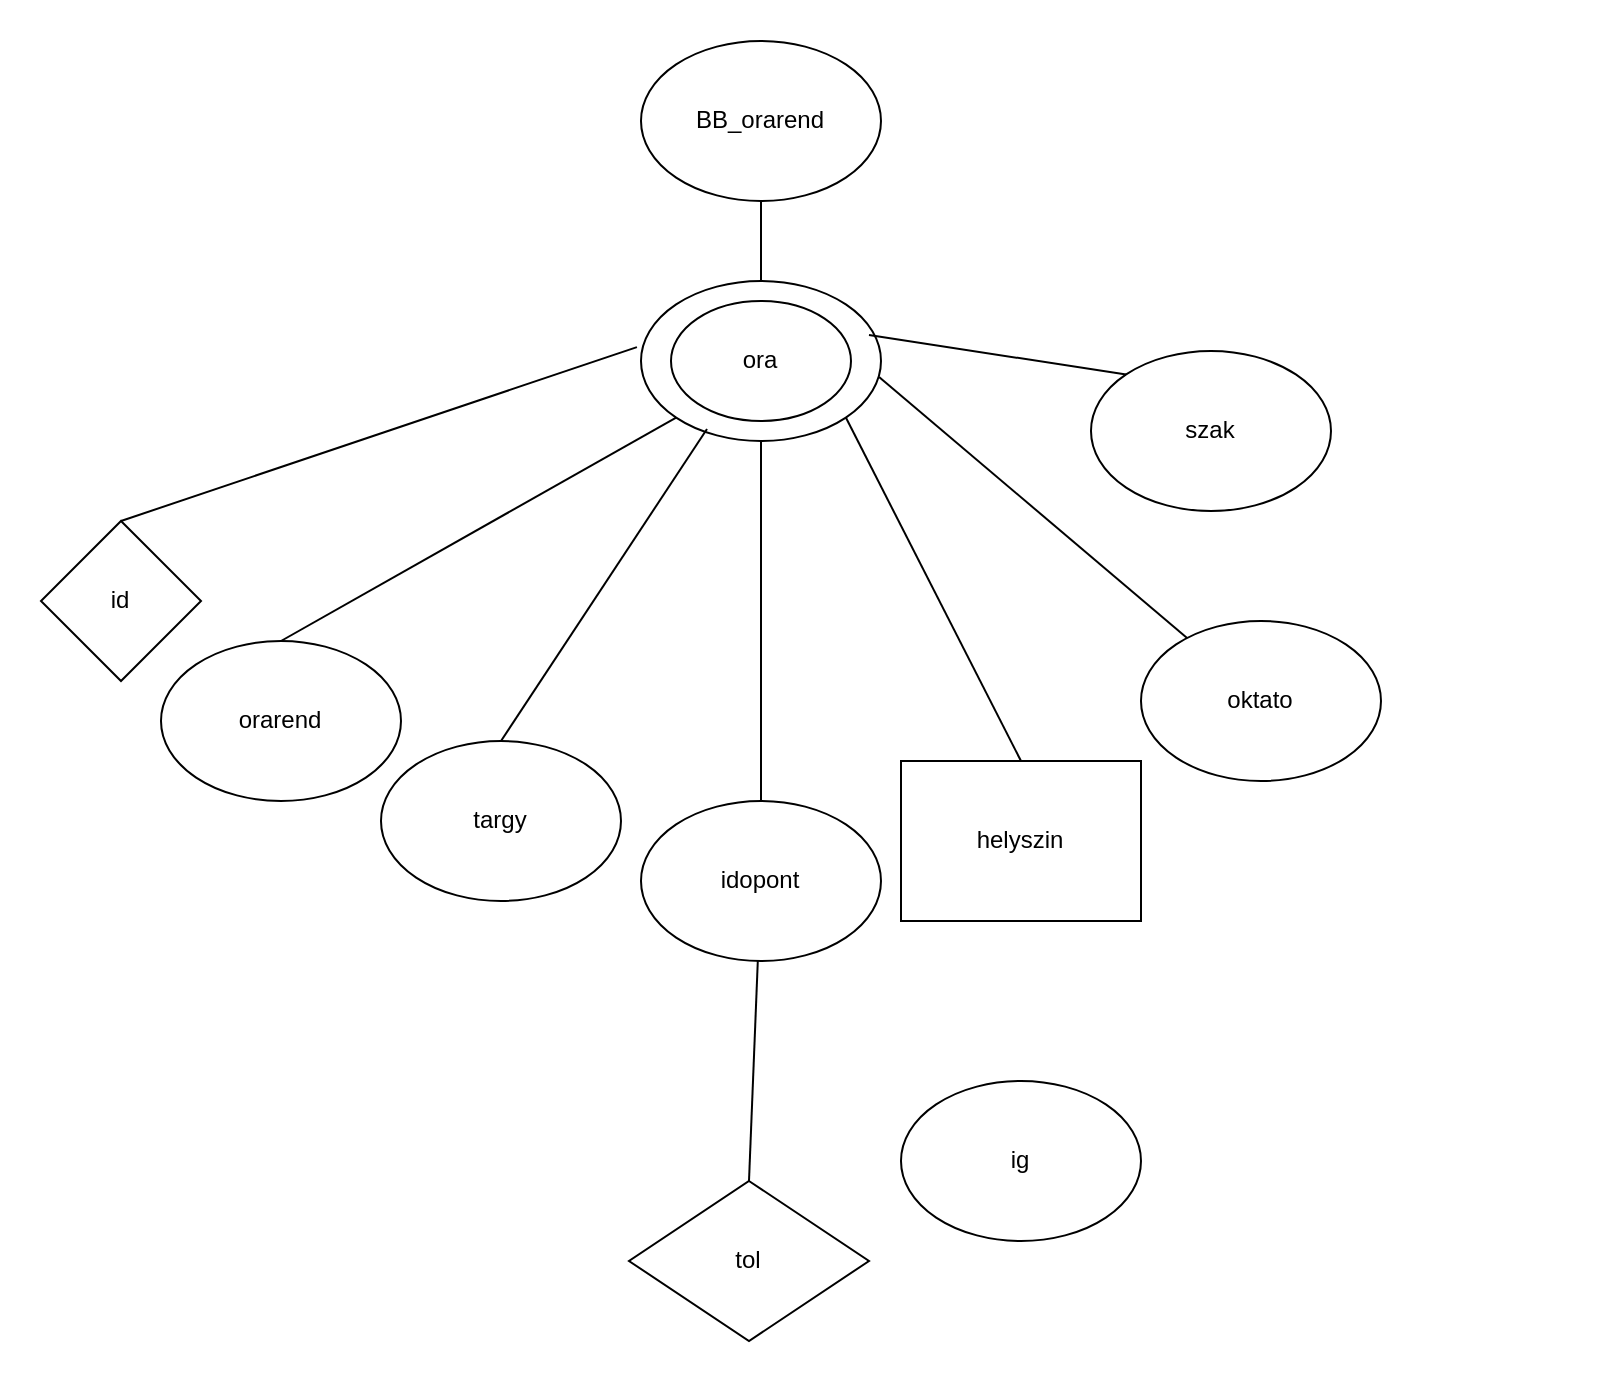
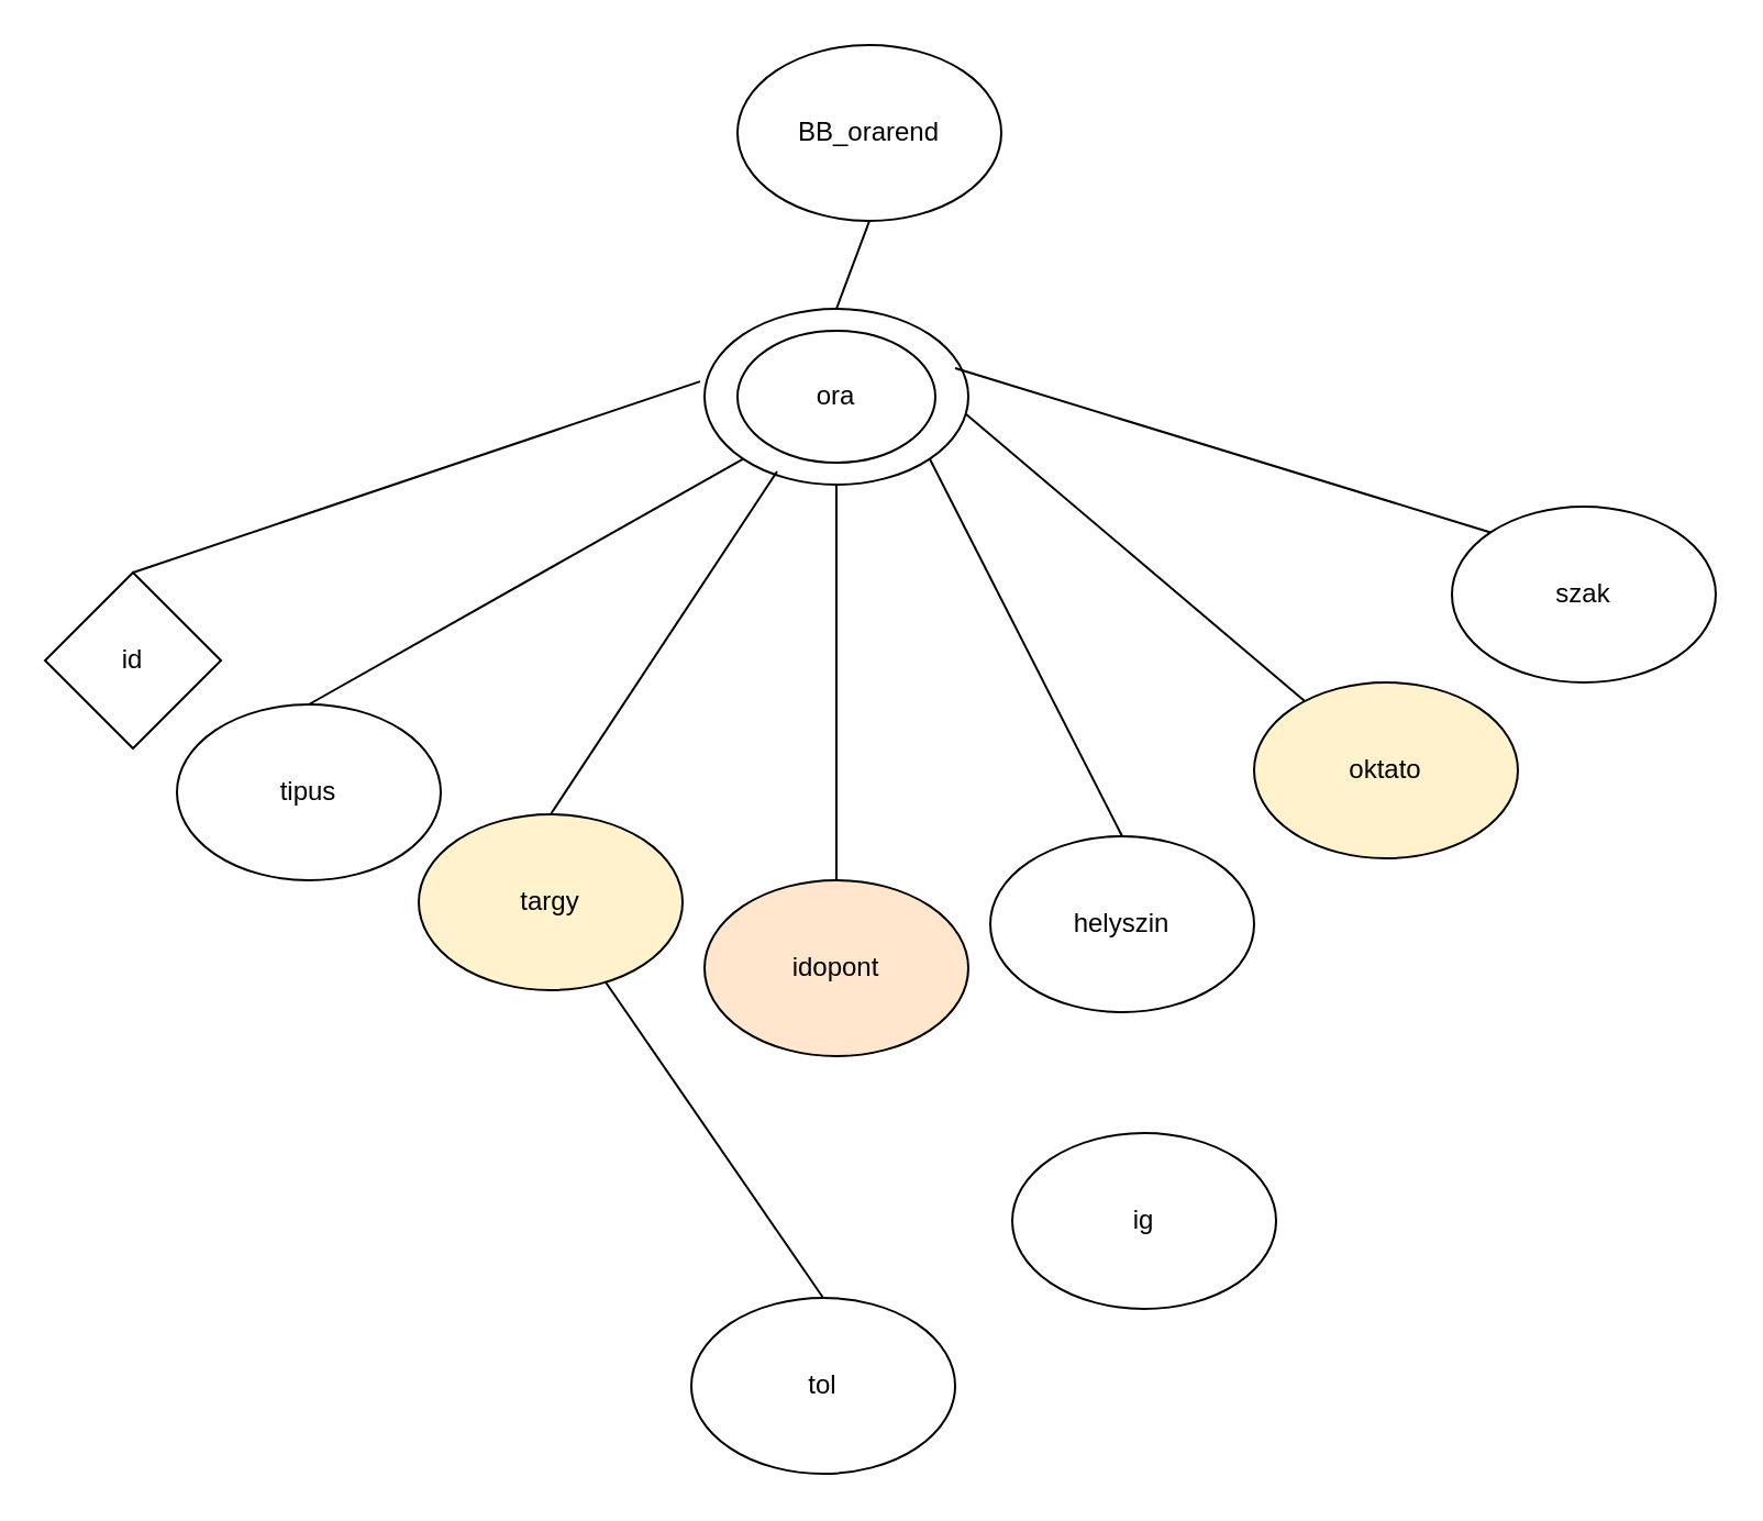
- <mxCell id="2" value="BB_orarend" style="ellipse;whiteSpace=wrap;html=1;" vertex="1" parent="1"><mxGeometry x="320" y="20" width="120" height="80" as="geometry" /></mxCell>
+ <mxCell id="2" value="BB_orarend" style="ellipse;whiteSpace=wrap;html=1;" vertex="1" parent="1"><mxGeometry x="335" y="20" width="120" height="80" as="geometry" /></mxCell>
- <mxCell id="8" value="szak" style="ellipse;whiteSpace=wrap;html=1;" vertex="1" parent="1"><mxGeometry x="545" y="175" width="120" height="80" as="geometry" /></mxCell>
+ <mxCell id="8" value="szak" style="ellipse;whiteSpace=wrap;html=1;" vertex="1" parent="1"><mxGeometry x="660" y="230" width="120" height="80" as="geometry" /></mxCell>
- <mxCell id="7" value="oktato" style="ellipse;whiteSpace=wrap;html=1;" vertex="1" parent="1"><mxGeometry x="570" y="310" width="120" height="80" as="geometry" /></mxCell>
+ <mxCell id="7" value="oktato" style="ellipse;whiteSpace=wrap;html=1;fillColor=#fff2cc;" vertex="1" parent="1"><mxGeometry x="570" y="310" width="120" height="80" as="geometry" /></mxCell>
- <mxCell id="13" value="orarend" style="ellipse;whiteSpace=wrap;html=1;" vertex="1" parent="1"><mxGeometry x="80" y="320" width="120" height="80" as="geometry" /></mxCell>
+ <mxCell id="13" value="tipus" style="ellipse;whiteSpace=wrap;html=1;" vertex="1" parent="1"><mxGeometry x="80" y="320" width="120" height="80" as="geometry" /></mxCell>
- <mxCell id="5" value="targy" style="ellipse;whiteSpace=wrap;html=1;" vertex="1" parent="1"><mxGeometry x="190" y="370" width="120" height="80" as="geometry" /></mxCell>
+ <mxCell id="5" value="targy" style="ellipse;whiteSpace=wrap;html=1;fillColor=#fff2cc;" vertex="1" parent="1"><mxGeometry x="190" y="370" width="120" height="80" as="geometry" /></mxCell>
- <mxCell id="9" value="helyszin" style="whiteSpace=wrap;html=1;rounded=0;" vertex="1" parent="1"><mxGeometry x="450" y="380" width="120" height="80" as="geometry" /></mxCell>
+ <mxCell id="9" value="helyszin" style="ellipse;whiteSpace=wrap;html=1;" vertex="1" parent="1"><mxGeometry x="450" y="380" width="120" height="80" as="geometry" /></mxCell>
- <mxCell id="6" value="idopont" style="ellipse;whiteSpace=wrap;html=1;" vertex="1" parent="1"><mxGeometry x="320" y="400" width="120" height="80" as="geometry" /></mxCell>
+ <mxCell id="6" value="idopont" style="ellipse;whiteSpace=wrap;html=1;fillColor=#ffe6cc;" vertex="1" parent="1"><mxGeometry x="320" y="400" width="120" height="80" as="geometry" /></mxCell>
- <mxCell id="22" value="" style="endArrow=none;html=1;rounded=0;exitX=0.5;exitY=0;exitDx=0;exitDy=0;" edge="1" parent="1" source="11" target="6"><mxGeometry width="50" height="50" relative="1" as="geometry"><mxPoint x="520" y="550" as="sourcePoint" /><mxPoint x="380" y="490" as="targetPoint" /></mxGeometry></mxCell>
+ <mxCell id="22" value="" style="endArrow=none;html=1;rounded=0;exitX=0.5;exitY=0;exitDx=0;exitDy=0;" edge="1" parent="1" source="11" target="5"><mxGeometry width="50" height="50" relative="1" as="geometry"><mxPoint x="520" y="550" as="sourcePoint" /><mxPoint x="380" y="490" as="targetPoint" /></mxGeometry></mxCell>
- <mxCell id="12" value="ig" style="ellipse;whiteSpace=wrap;html=1;" vertex="1" parent="1"><mxGeometry x="450" y="540" width="120" height="80" as="geometry" /></mxCell>
+ <mxCell id="12" value="ig" style="ellipse;whiteSpace=wrap;html=1;" vertex="1" parent="1"><mxGeometry x="460" y="515" width="120" height="80" as="geometry" /></mxCell>
- <mxCell id="11" value="tol" style="rhombus;whiteSpace=wrap;html=1;" vertex="1" parent="1"><mxGeometry x="314" y="590" width="120" height="80" as="geometry" /></mxCell>
+ <mxCell id="11" value="tol" style="ellipse;whiteSpace=wrap;html=1;" vertex="1" parent="1"><mxGeometry x="314" y="590" width="120" height="80" as="geometry" /></mxCell>
